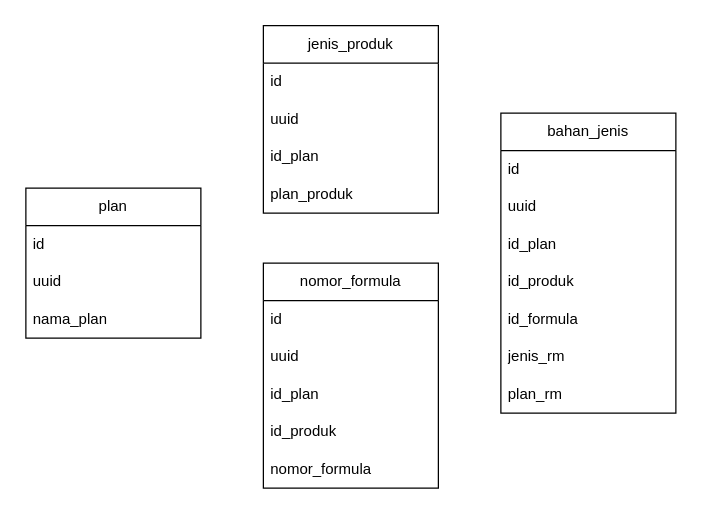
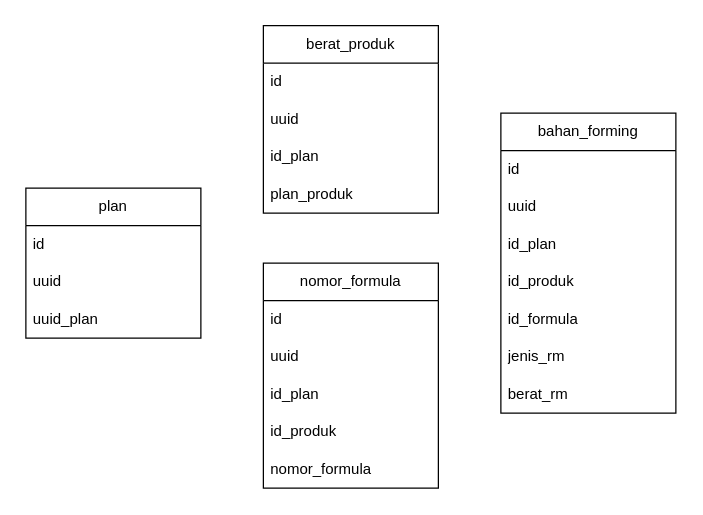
- <mxCell id="12" value="jenis_produk" style="swimlane;fontStyle=0;childLayout=stackLayout;horizontal=1;startSize=30;horizontalStack=0;resizeParent=1;resizeParentMax=0;resizeLast=0;collapsible=1;marginBottom=0;whiteSpace=wrap;html=1;" vertex="1" parent="1"><mxGeometry x="210" y="20" width="140" height="150" as="geometry" /></mxCell>
+ <mxCell id="12" value="berat_produk" style="swimlane;fontStyle=0;childLayout=stackLayout;horizontal=1;startSize=30;horizontalStack=0;resizeParent=1;resizeParentMax=0;resizeLast=0;collapsible=1;marginBottom=0;whiteSpace=wrap;html=1;" vertex="1" parent="1"><mxGeometry x="210" y="20" width="140" height="150" as="geometry" /></mxCell>
- <mxCell id="17" value="bahan_jenis" style="swimlane;fontStyle=0;childLayout=stackLayout;horizontal=1;startSize=30;horizontalStack=0;resizeParent=1;resizeParentMax=0;resizeLast=0;collapsible=1;marginBottom=0;whiteSpace=wrap;html=1;" vertex="1" parent="1"><mxGeometry x="400" y="90" width="140" height="240" as="geometry"><mxRectangle x="500" y="130" width="120" height="30" as="alternateBounds" /></mxGeometry></mxCell>
+ <mxCell id="17" value="bahan_forming" style="swimlane;fontStyle=0;childLayout=stackLayout;horizontal=1;startSize=30;horizontalStack=0;resizeParent=1;resizeParentMax=0;resizeLast=0;collapsible=1;marginBottom=0;whiteSpace=wrap;html=1;" vertex="1" parent="1"><mxGeometry x="400" y="90" width="140" height="240" as="geometry"><mxRectangle x="500" y="130" width="120" height="30" as="alternateBounds" /></mxGeometry></mxCell>
- <mxCell id="5" value="nama_plan" style="text;strokeColor=none;fillColor=none;align=left;verticalAlign=middle;spacingLeft=4;spacingRight=4;overflow=hidden;points=[[0,0.5],[1,0.5]];portConstraint=eastwest;rotatable=0;whiteSpace=wrap;html=1;" vertex="1" parent="2"><mxGeometry y="90" width="140" height="30" as="geometry" /></mxCell>
+ <mxCell id="5" value="uuid_plan" style="text;strokeColor=none;fillColor=none;align=left;verticalAlign=middle;spacingLeft=4;spacingRight=4;overflow=hidden;points=[[0,0.5],[1,0.5]];portConstraint=eastwest;rotatable=0;whiteSpace=wrap;html=1;" vertex="1" parent="2"><mxGeometry y="90" width="140" height="30" as="geometry" /></mxCell>
- <mxCell id="24" value="plan_rm" style="text;strokeColor=none;fillColor=none;align=left;verticalAlign=middle;spacingLeft=4;spacingRight=4;overflow=hidden;points=[[0,0.5],[1,0.5]];portConstraint=eastwest;rotatable=0;whiteSpace=wrap;html=1;" vertex="1" parent="17"><mxGeometry y="210" width="140" height="30" as="geometry" /></mxCell>
+ <mxCell id="24" value="berat_rm" style="text;strokeColor=none;fillColor=none;align=left;verticalAlign=middle;spacingLeft=4;spacingRight=4;overflow=hidden;points=[[0,0.5],[1,0.5]];portConstraint=eastwest;rotatable=0;whiteSpace=wrap;html=1;" vertex="1" parent="17"><mxGeometry y="210" width="140" height="30" as="geometry" /></mxCell>
